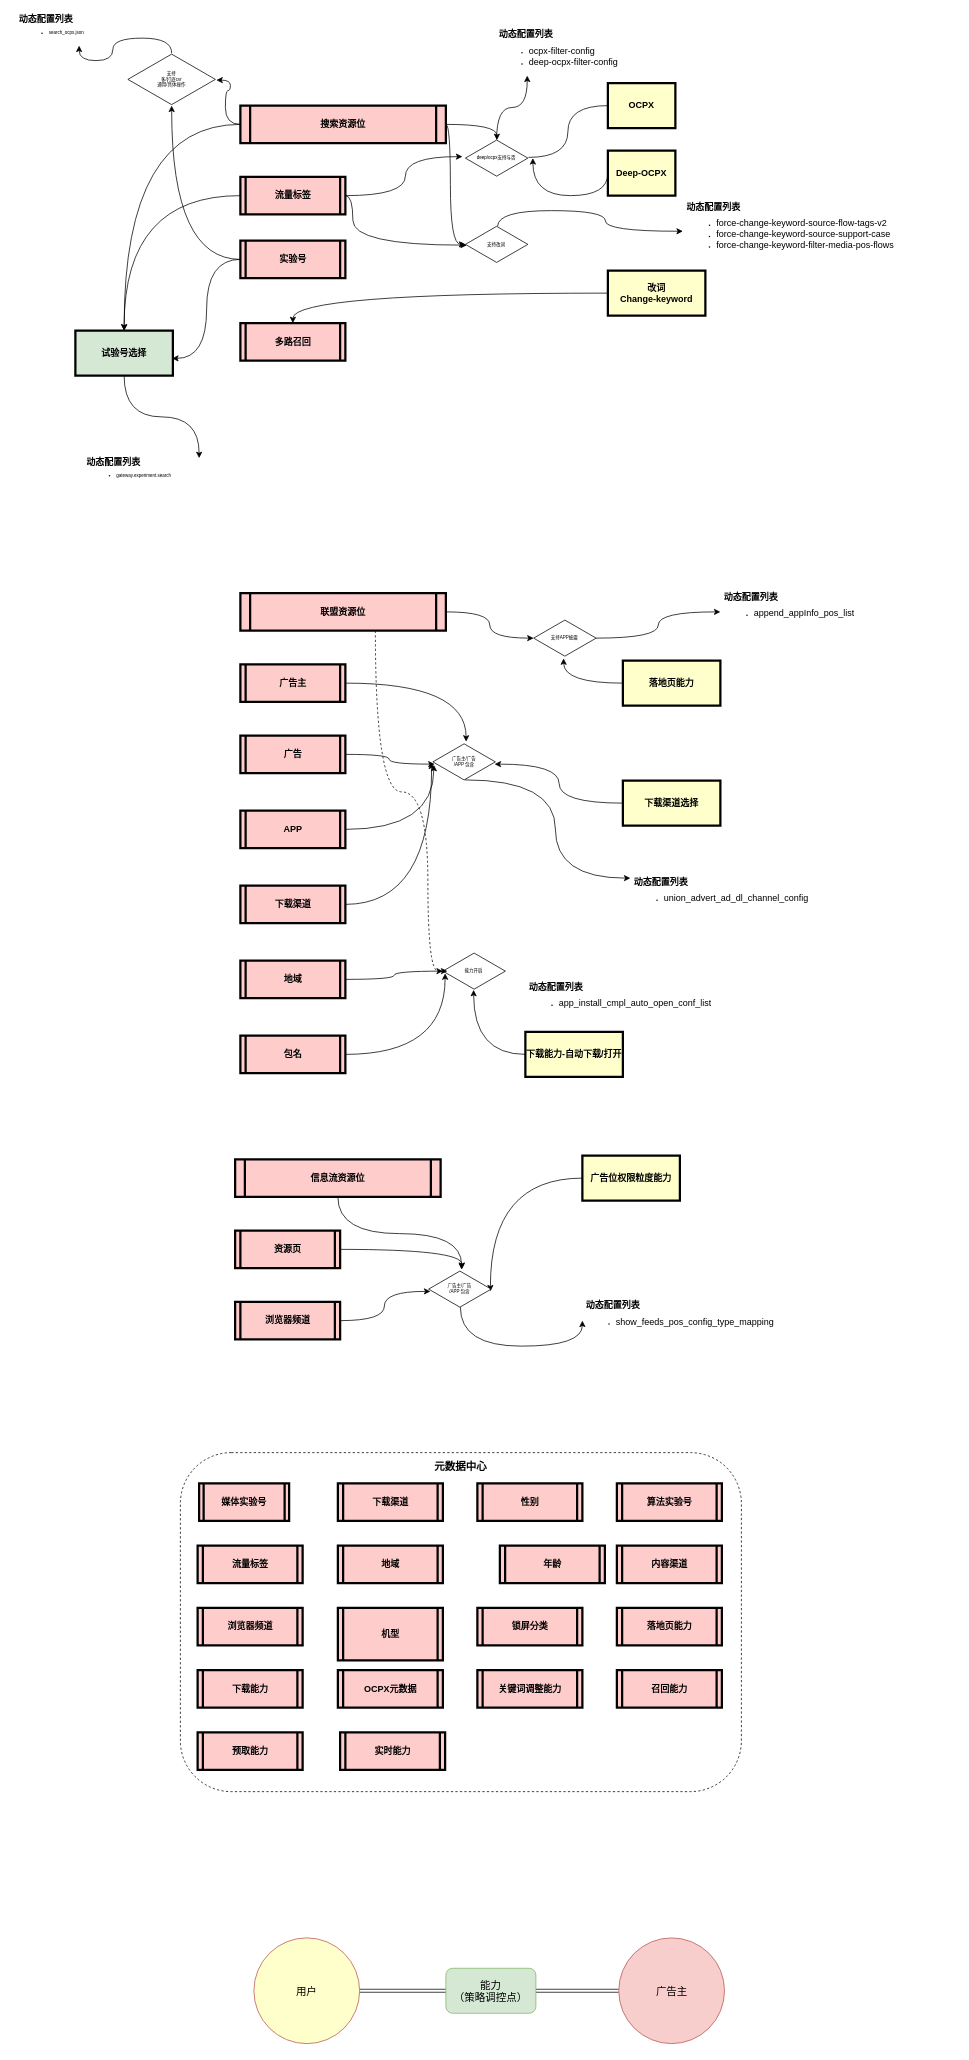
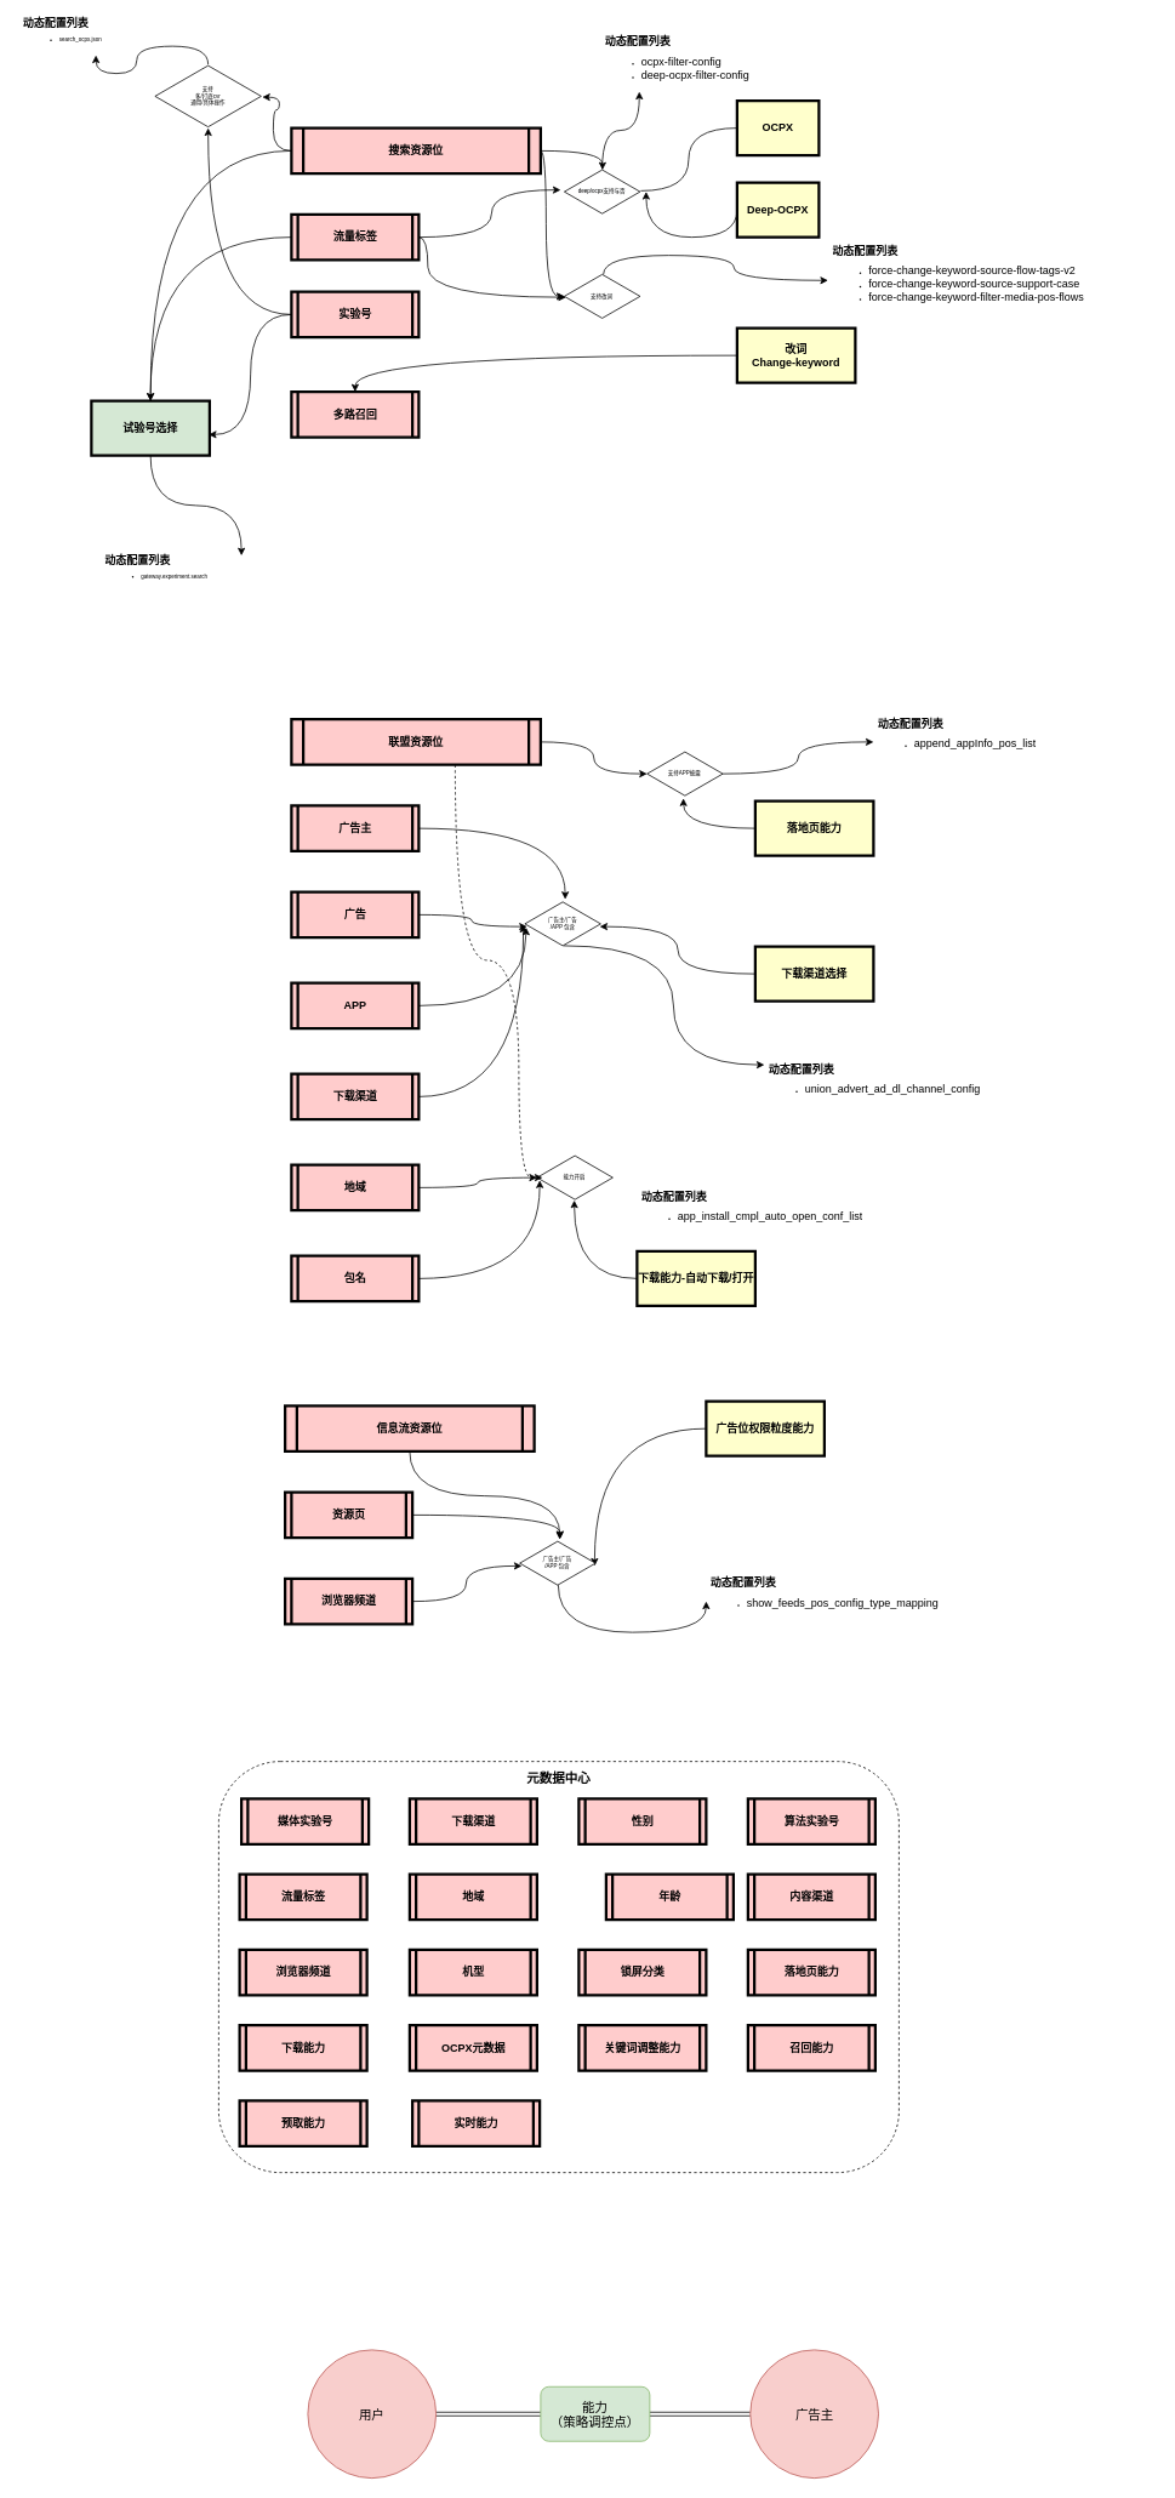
- <mxCell id="75" value="媒体实验号" style="shape=process;whiteSpace=wrap;align=center;verticalAlign=middle;size=0.048;fontStyle=1;strokeWidth=3;fillColor=#FFCCCC" vertex="1" parent="1"><mxGeometry x="265" y="1977" width="120" height="50" as="geometry" /></mxCell>
+ <mxCell id="75" value="媒体实验号" style="shape=process;whiteSpace=wrap;align=center;verticalAlign=middle;size=0.048;fontStyle=1;strokeWidth=3;fillColor=#FFCCCC" vertex="1" parent="1"><mxGeometry x="265" y="1977" width="140" height="50" as="geometry" /></mxCell>
- <mxCell id="80" value="机型" style="shape=process;whiteSpace=wrap;align=center;verticalAlign=middle;size=0.048;fontStyle=1;strokeWidth=3;fillColor=#FFCCCC" vertex="1" parent="1"><mxGeometry x="450" y="2143" width="140" height="70" as="geometry" /></mxCell>
+ <mxCell id="80" value="机型" style="shape=process;whiteSpace=wrap;align=center;verticalAlign=middle;size=0.048;fontStyle=1;strokeWidth=3;fillColor=#FFCCCC" vertex="1" parent="1"><mxGeometry x="450" y="2143" width="140" height="50" as="geometry" /></mxCell>
- <mxCell id="94" value="用户" style="ellipse;whiteSpace=wrap;html=1;aspect=fixed;fontSize=14;fillColor=#ffffcc;strokeColor=#b85450;" vertex="1" parent="1"><mxGeometry x="338" y="2583" width="141" height="141" as="geometry" /></mxCell>
+ <mxCell id="94" value="用户" style="ellipse;whiteSpace=wrap;html=1;aspect=fixed;fontSize=14;fillColor=#f8cecc;strokeColor=#b85450;" vertex="1" parent="1"><mxGeometry x="338" y="2583" width="141" height="141" as="geometry" /></mxCell>
